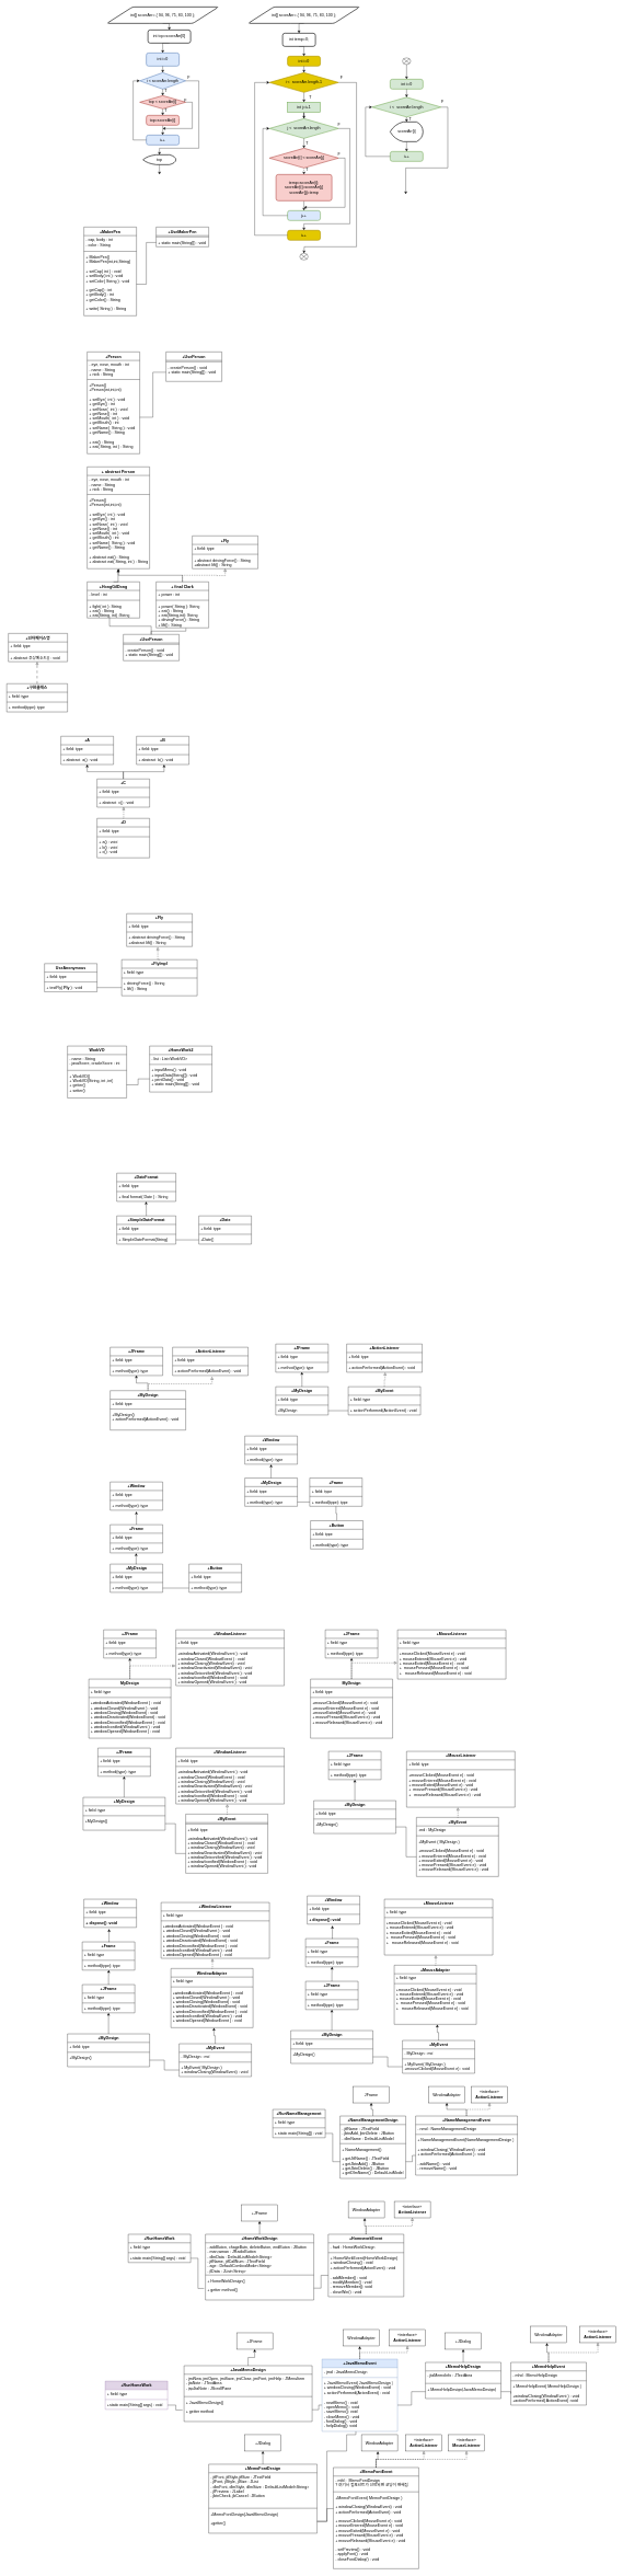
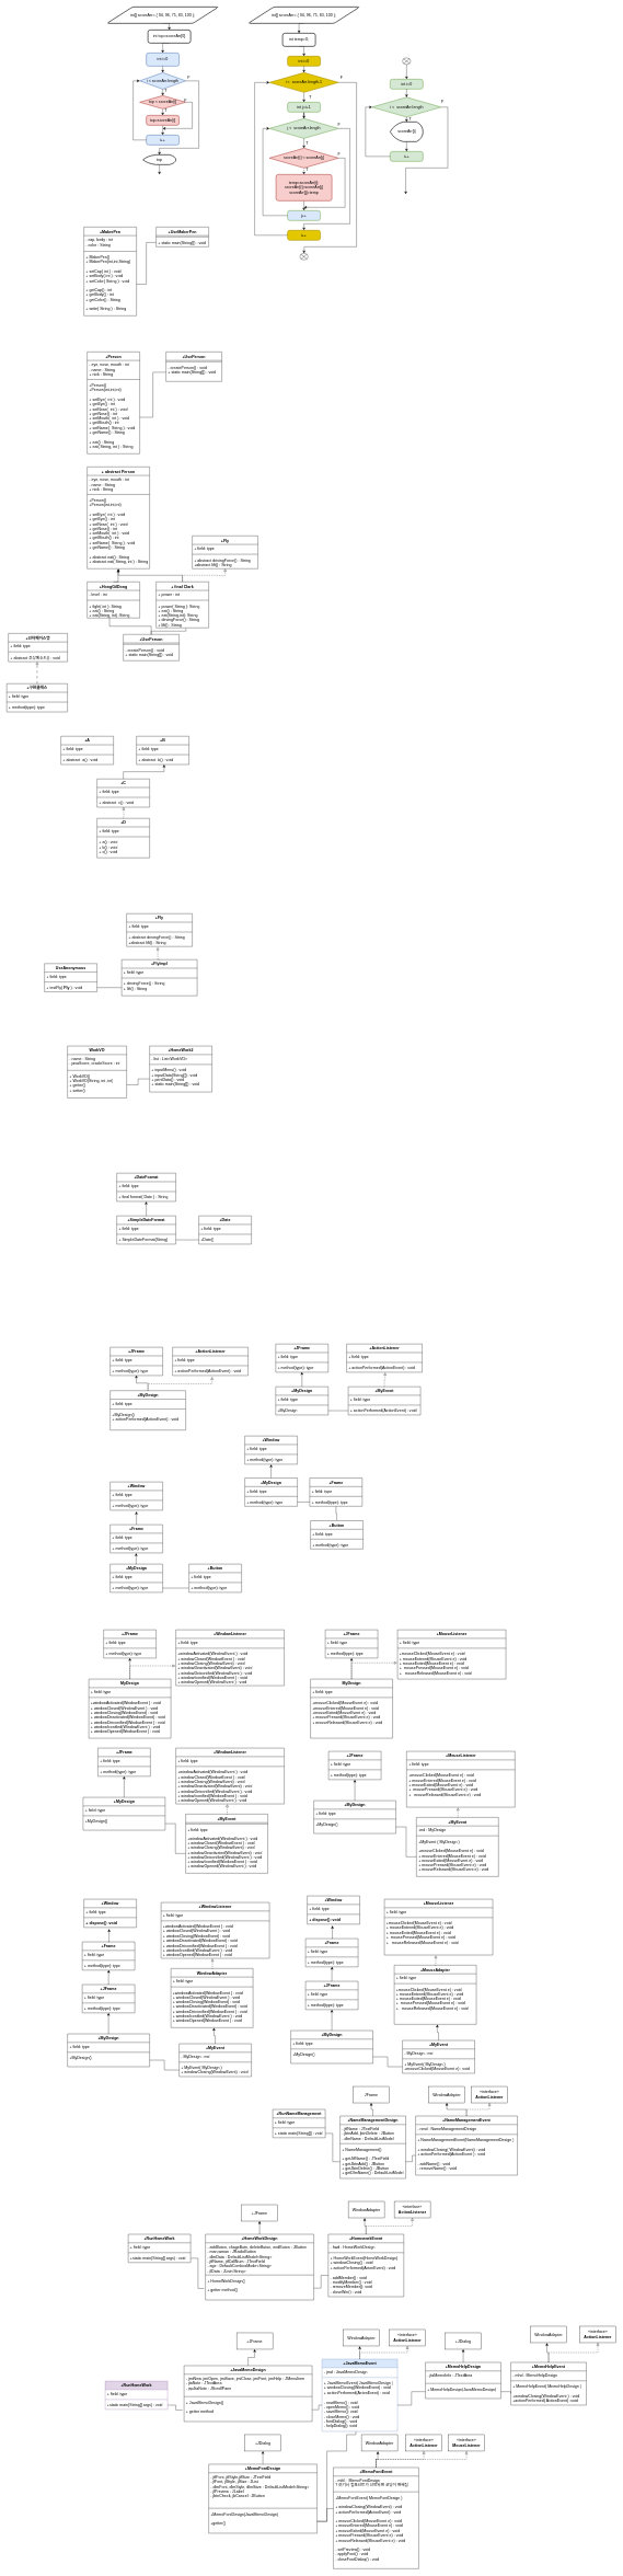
- <mxCell id="49" value="int j=i+1" style="whiteSpace=wrap;html=1;absoluteArcSize=1;arcSize=14;strokeWidth=2;fillColor=#d5e8d4;strokeColor=#82b366;rounded=0;" parent="1" vertex="1"><mxGeometry x="875" y="310" width="100" height="30" as="geometry" /></mxCell>
+ <mxCell id="49" value="int j=i+1" style="rounded=1;whiteSpace=wrap;html=1;absoluteArcSize=1;arcSize=14;strokeWidth=2;fillColor=#d5e8d4;strokeColor=#82b366;" parent="1" vertex="1"><mxGeometry x="875" y="310" width="100" height="30" as="geometry" /></mxCell>
- <mxCell id="120" style="edgeStyle=orthogonalEdgeStyle;rounded=0;orthogonalLoop=1;jettySize=auto;html=1;exitX=0.5;exitY=0;exitDx=0;exitDy=0;entryX=0.5;entryY=1;entryDx=0;entryDy=0;" parent="1" source="121" target="112" edge="1"><mxGeometry relative="1" as="geometry" /></mxCell>
